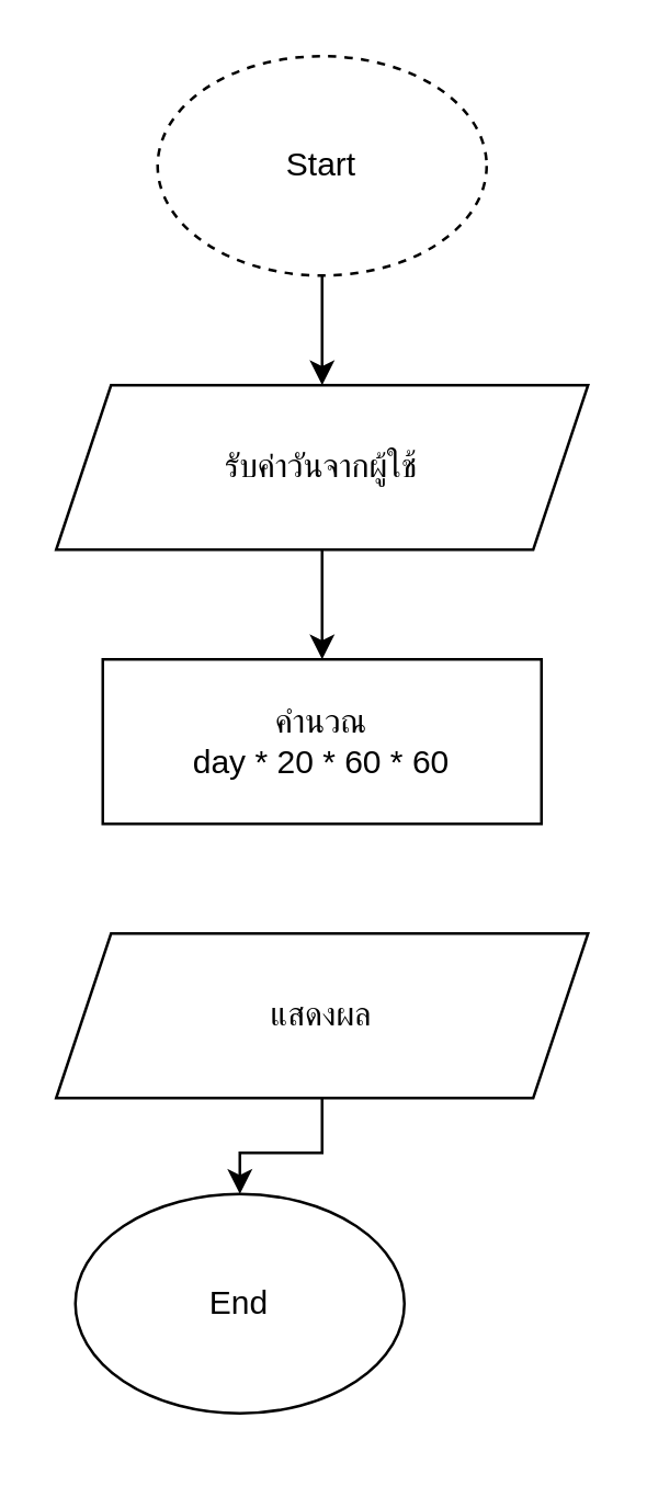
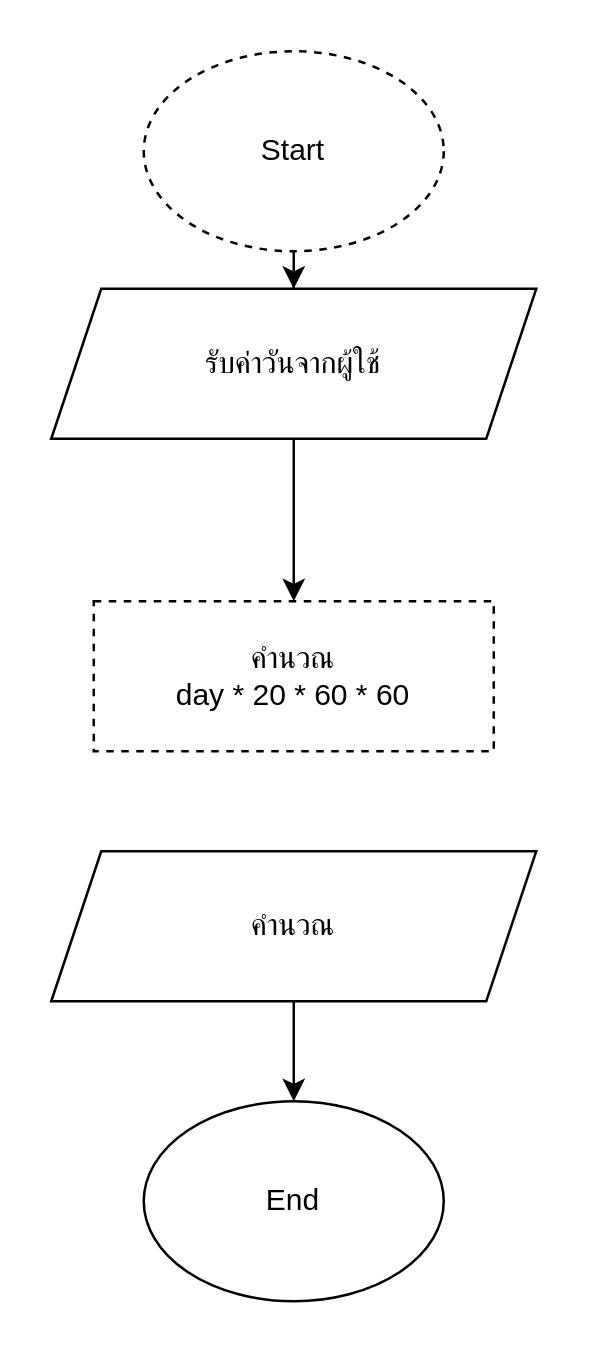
- <mxCell id="6" value="รับค่าวันจากผู้ใช้" style="shape=parallelogram;perimeter=parallelogramPerimeter;whiteSpace=wrap;html=1;fixedSize=1;" vertex="1" parent="1"><mxGeometry x="20" y="140" width="194" height="60" as="geometry" /></mxCell>
+ <mxCell id="6" value="รับค่าวันจากผู้ใช้" style="shape=parallelogram;perimeter=parallelogramPerimeter;whiteSpace=wrap;html=1;fixedSize=1;" vertex="1" parent="1"><mxGeometry x="20" y="115" width="194" height="60" as="geometry" /></mxCell>
- <mxCell id="7" value="คำนวณ&lt;div&gt;day * 20 * 60 * 60&lt;/div&gt;" style="rounded=0;whiteSpace=wrap;html=1;" vertex="1" parent="1"><mxGeometry x="37" y="240" width="160" height="60" as="geometry" /></mxCell>
+ <mxCell id="7" value="คำนวณ&lt;div&gt;day * 20 * 60 * 60&lt;/div&gt;" style="rounded=0;whiteSpace=wrap;html=1;dashed=1;" vertex="1" parent="1"><mxGeometry x="37" y="240" width="160" height="60" as="geometry" /></mxCell>
- <mxCell id="9" value="แสดงผล" style="shape=parallelogram;perimeter=parallelogramPerimeter;whiteSpace=wrap;html=1;fixedSize=1;" vertex="1" parent="1"><mxGeometry x="20" y="340" width="194" height="60" as="geometry" /></mxCell>
+ <mxCell id="9" value="คำนวณ" style="shape=parallelogram;perimeter=parallelogramPerimeter;whiteSpace=wrap;html=1;fixedSize=1;" vertex="1" parent="1"><mxGeometry x="20" y="340" width="194" height="60" as="geometry" /></mxCell>
- <mxCell id="4" value="End" style="ellipse;whiteSpace=wrap;html=1;" parent="1" vertex="1"><mxGeometry x="27" y="435" width="120" height="80" as="geometry" /></mxCell>
+ <mxCell id="4" value="End" style="ellipse;whiteSpace=wrap;html=1;" parent="1" vertex="1"><mxGeometry x="57" y="440" width="120" height="80" as="geometry" /></mxCell>
